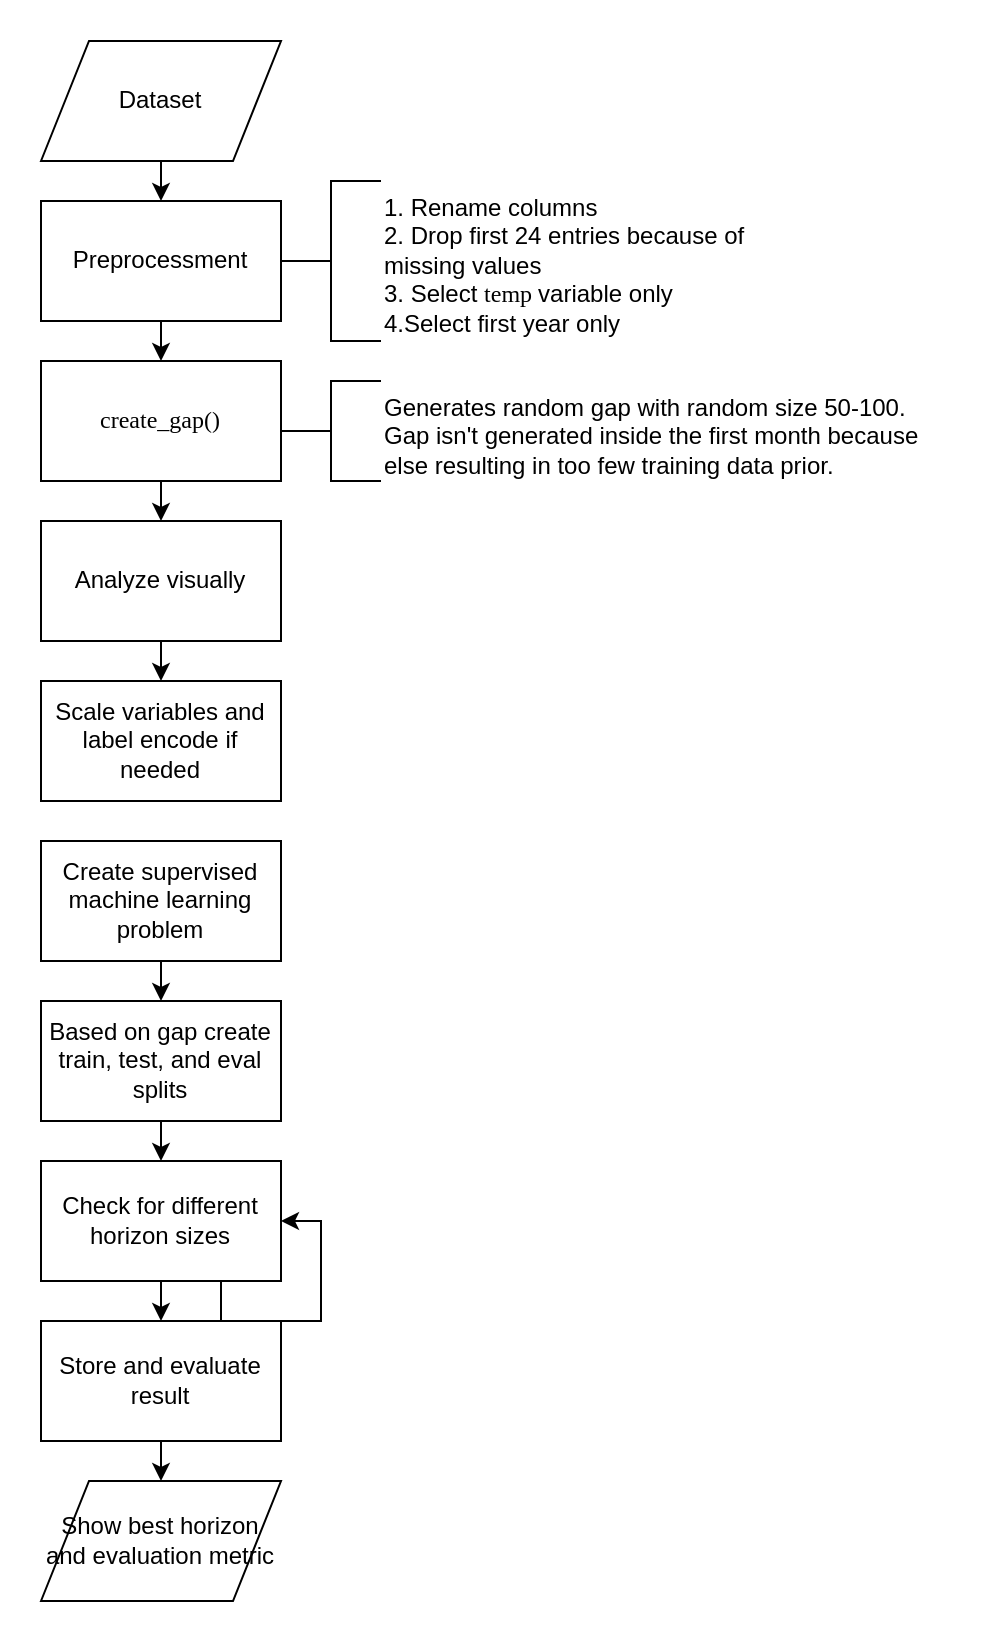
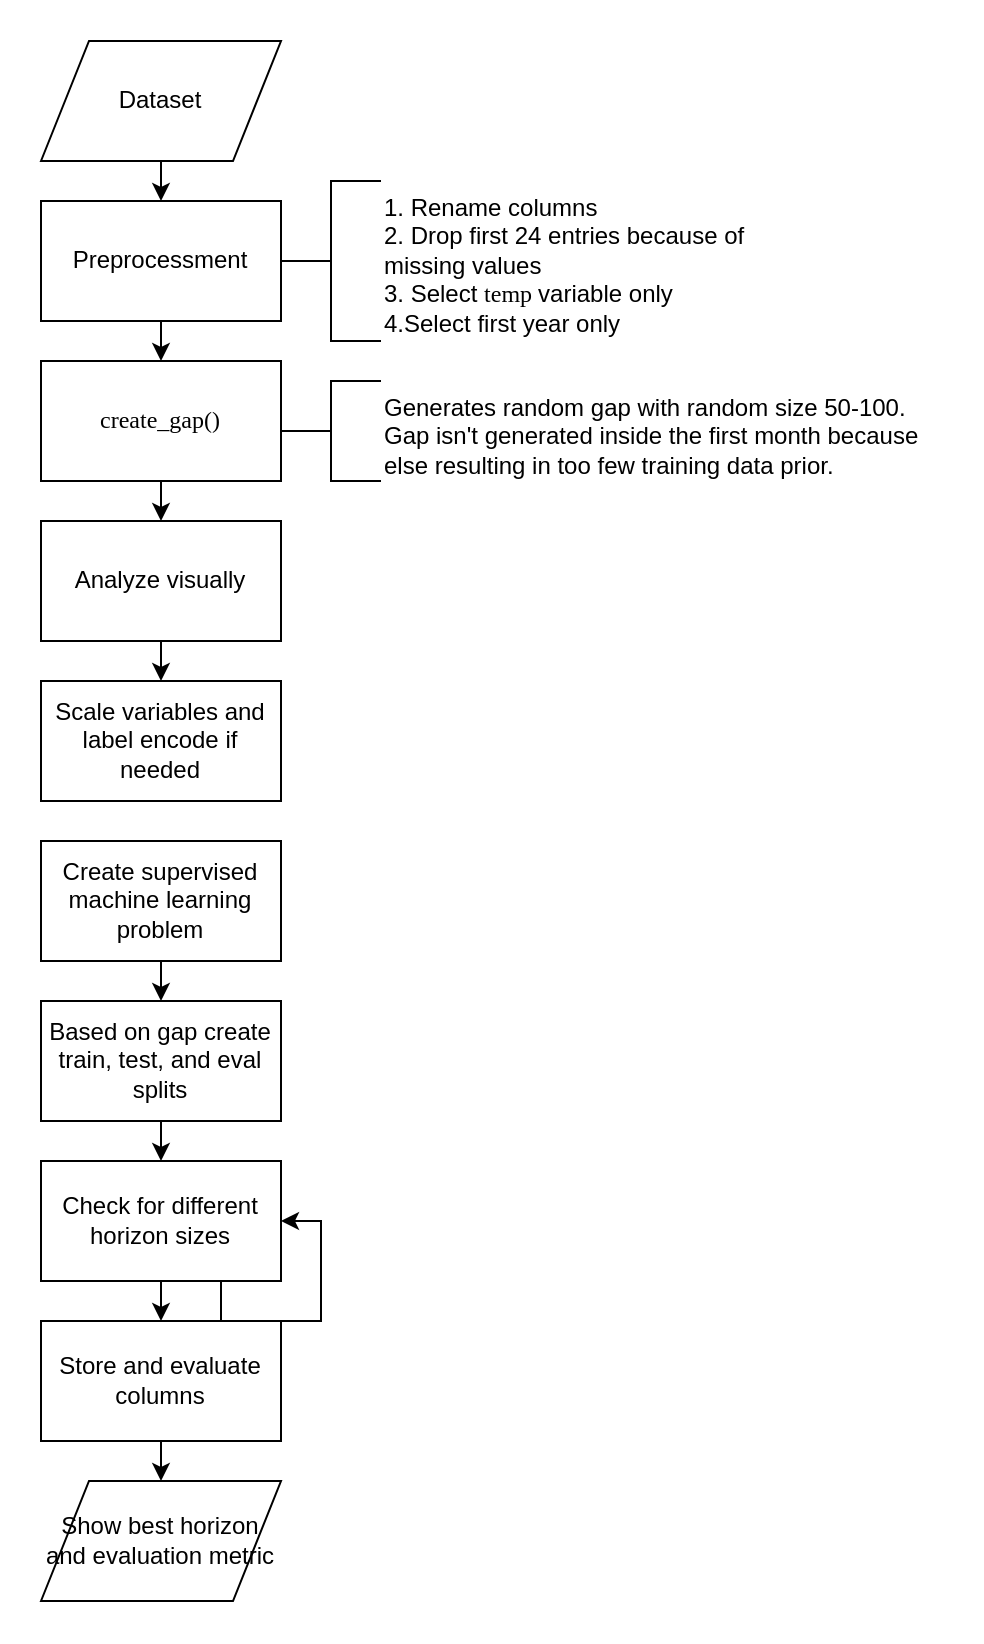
- <mxCell id="16" value="Store and evaluate result" style="rounded=0;whiteSpace=wrap;html=1;" vertex="1" parent="1"><mxGeometry x="20" y="660" width="120" height="60" as="geometry" /></mxCell>
+ <mxCell id="16" value="Store and evaluate columns" style="rounded=0;whiteSpace=wrap;html=1;" vertex="1" parent="1"><mxGeometry x="20" y="660" width="120" height="60" as="geometry" /></mxCell>
